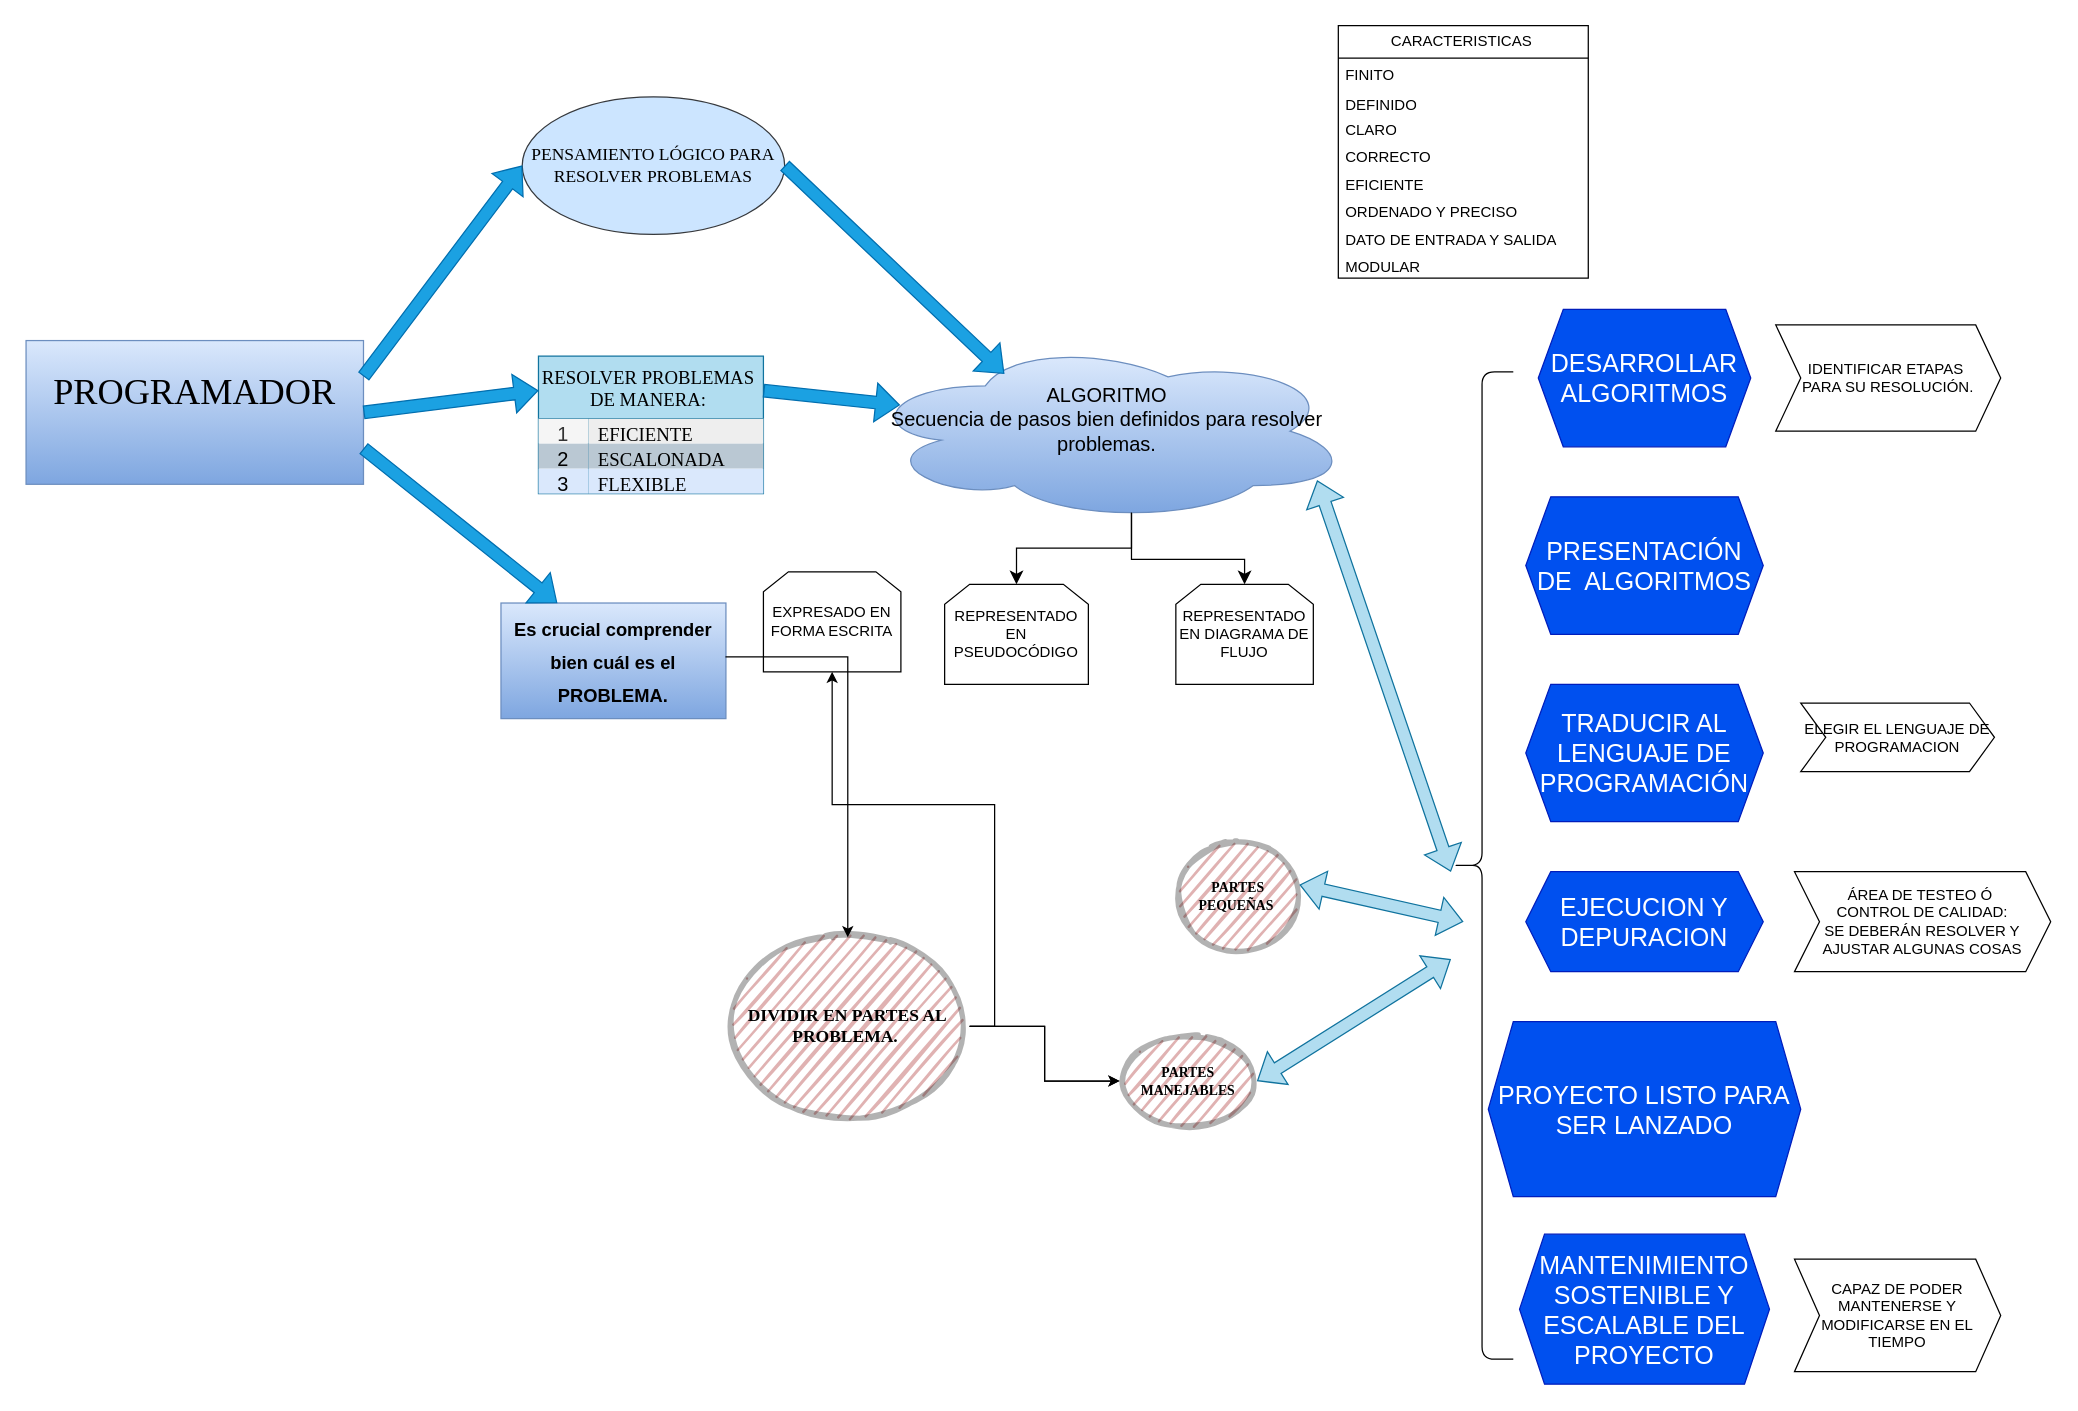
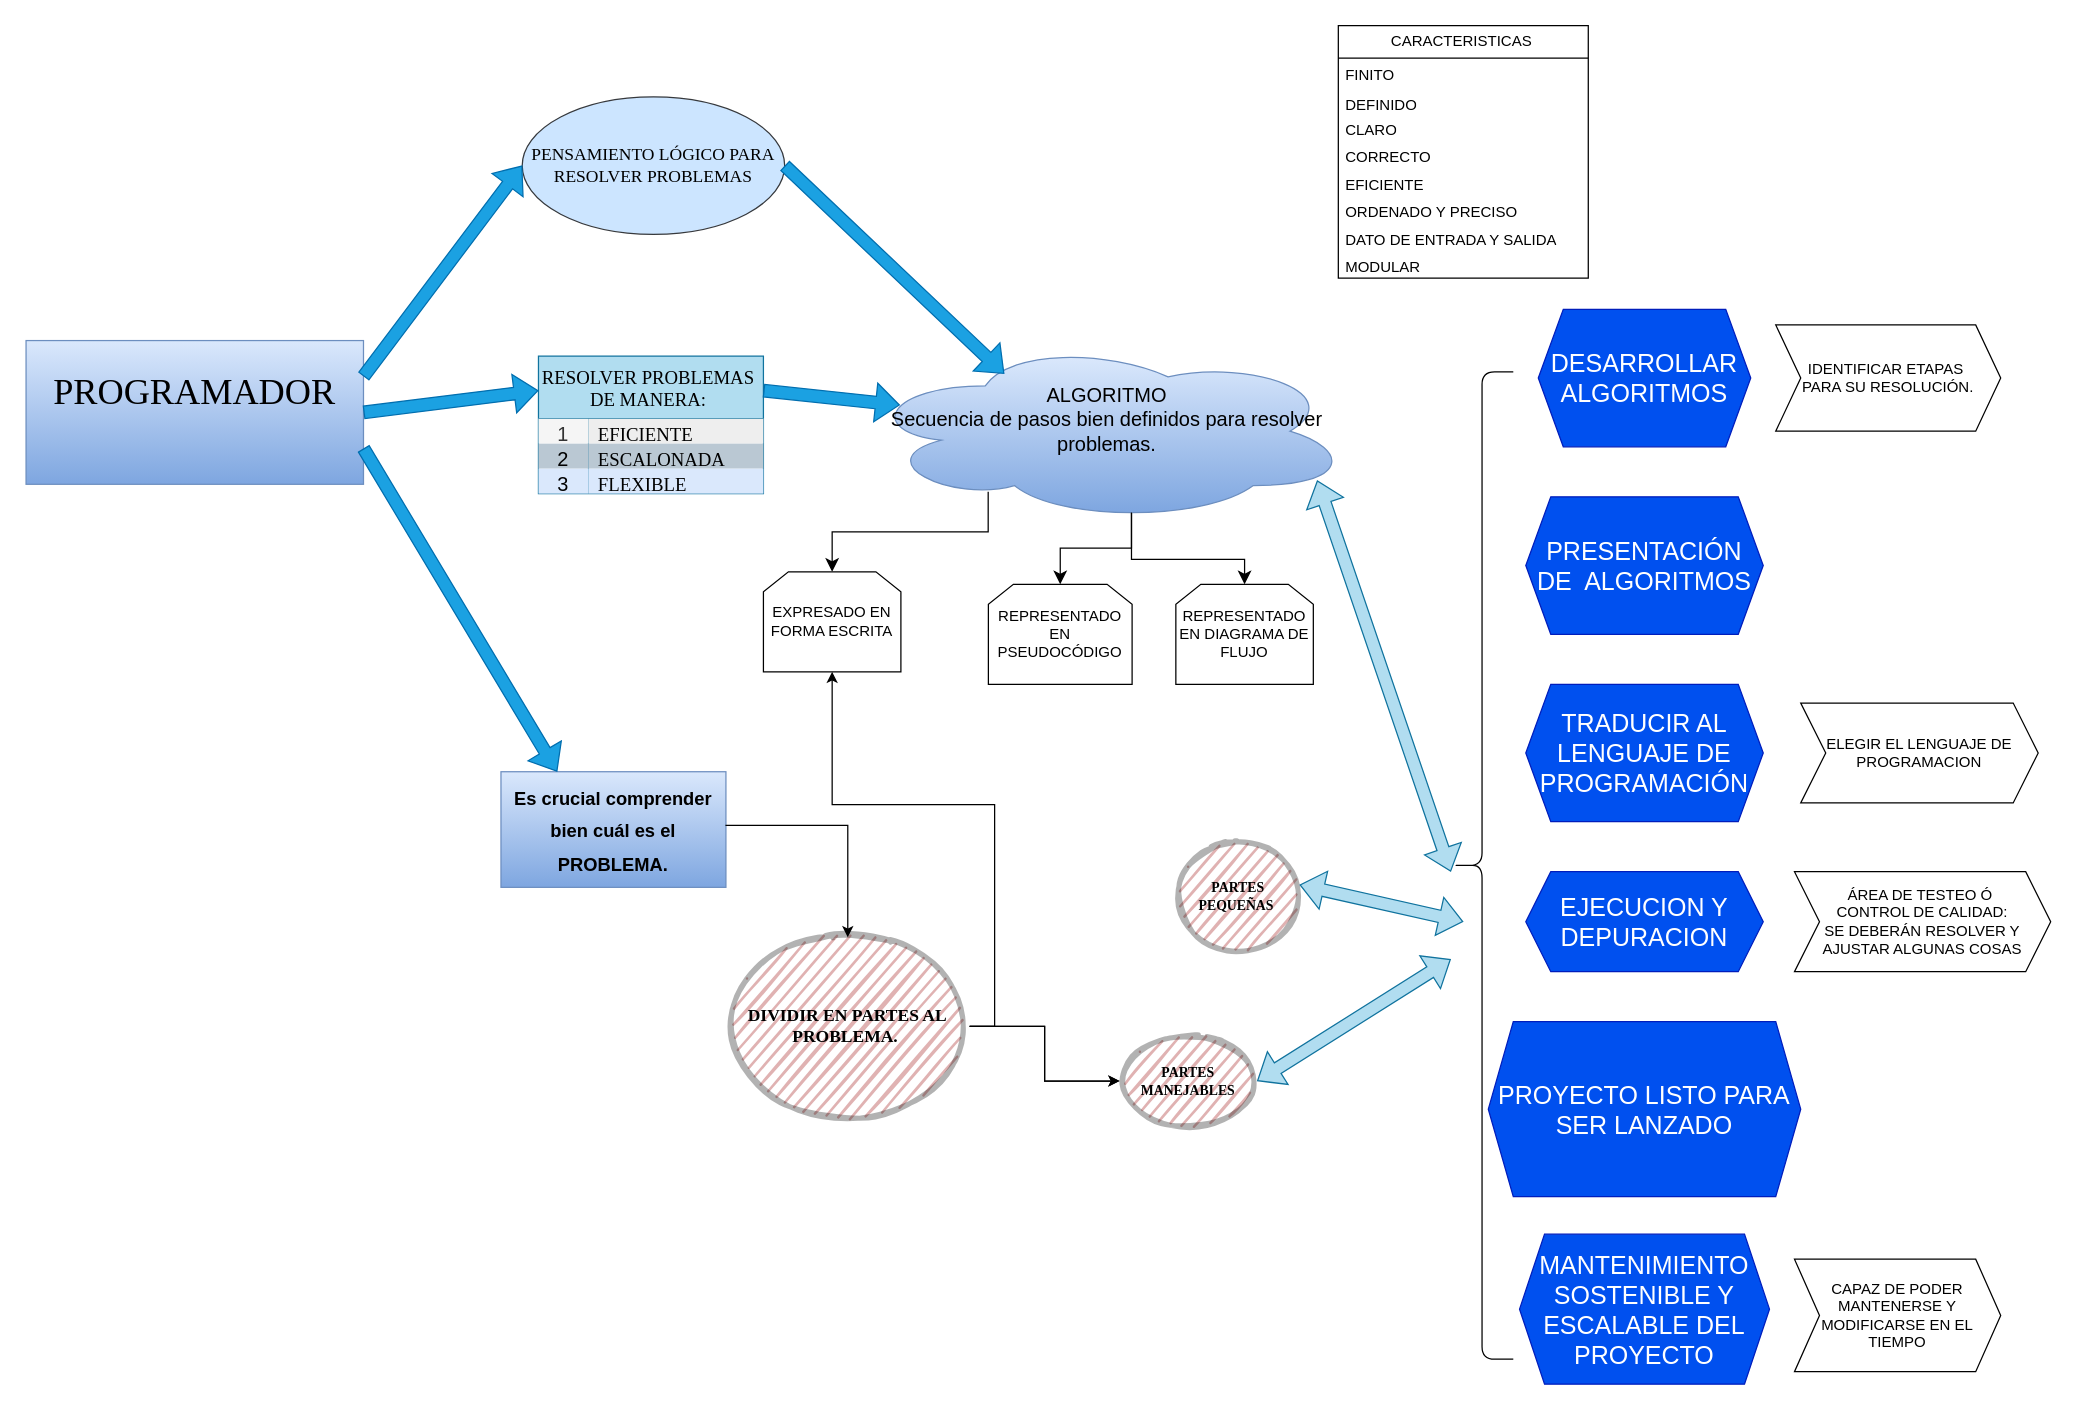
+ <mxCell id="19" value="" style="edgeStyle=elbowEdgeStyle;elbow=vertical;endArrow=classic;html=1;curved=0;rounded=0;endSize=8;startSize=8;exitX=0.256;exitY=0.834;exitDx=0;exitDy=0;exitPerimeter=0;" parent="1" source="16" target="20" edge="1"><mxGeometry width="50" height="50" relative="1" as="geometry"><mxPoint x="800" y="447" as="sourcePoint" /><mxPoint x="530" y="497" as="targetPoint" /></mxGeometry></mxCell>
- <mxCell id="22" value="REPRESENTADO EN PSEUDOCÓDIGO" style="shape=loopLimit;whiteSpace=wrap;html=1;" parent="1" vertex="1"><mxGeometry x="755" y="467" width="115" height="80" as="geometry" /></mxCell>
+ <mxCell id="22" value="REPRESENTADO EN PSEUDOCÓDIGO" style="shape=loopLimit;whiteSpace=wrap;html=1;" parent="1" vertex="1"><mxGeometry x="790" y="467" width="115" height="80" as="geometry" /></mxCell>
- <mxCell id="33" value="&lt;div&gt;&lt;span style=&quot;font-size: 11pt; line-height: 107%; font-family: Calibri, sans-serif; background-image: initial; background-position: initial; background-size: initial; background-repeat: initial; background-attachment: initial; background-origin: initial; background-clip: initial;&quot; lang=&quot;EN-US&quot;&gt;Es crucial comprender bien cuál es el PROBLEMA.&lt;/span&gt;&lt;/div&gt;" style="rounded=0;whiteSpace=wrap;html=1;fontFamily=Georgia;fillColor=#dae8fc;strokeColor=#6c8ebf;fontSize=22;gradientColor=#7ea6e0;fontStyle=1" parent="1" vertex="1"><mxGeometry x="400" y="482" width="180" height="92.5" as="geometry" /></mxCell>
+ <mxCell id="33" value="&lt;div&gt;&lt;span style=&quot;font-size: 11pt; line-height: 107%; font-family: Calibri, sans-serif; background-image: initial; background-position: initial; background-size: initial; background-repeat: initial; background-attachment: initial; background-origin: initial; background-clip: initial;&quot; lang=&quot;EN-US&quot;&gt;Es crucial comprender bien cuál es el PROBLEMA.&lt;/span&gt;&lt;/div&gt;" style="rounded=0;whiteSpace=wrap;html=1;fontFamily=Georgia;fillColor=#dae8fc;strokeColor=#6c8ebf;fontSize=22;gradientColor=#7ea6e0;fontStyle=1" parent="1" vertex="1"><mxGeometry x="400" y="617" width="180" height="92.5" as="geometry" /></mxCell>
- <mxCell id="51" value="ELEGIR EL LENGUAJE DE PROGRAMACION" style="shape=step;perimeter=stepPerimeter;whiteSpace=wrap;html=1;fixedSize=1;" parent="1" vertex="1"><mxGeometry x="1440" y="562" width="155" height="55" as="geometry" /></mxCell>
+ <mxCell id="51" value="ELEGIR EL LENGUAJE DE PROGRAMACION" style="shape=step;perimeter=stepPerimeter;whiteSpace=wrap;html=1;fixedSize=1;" parent="1" vertex="1"><mxGeometry x="1440" y="562" width="190" height="80" as="geometry" /></mxCell>
